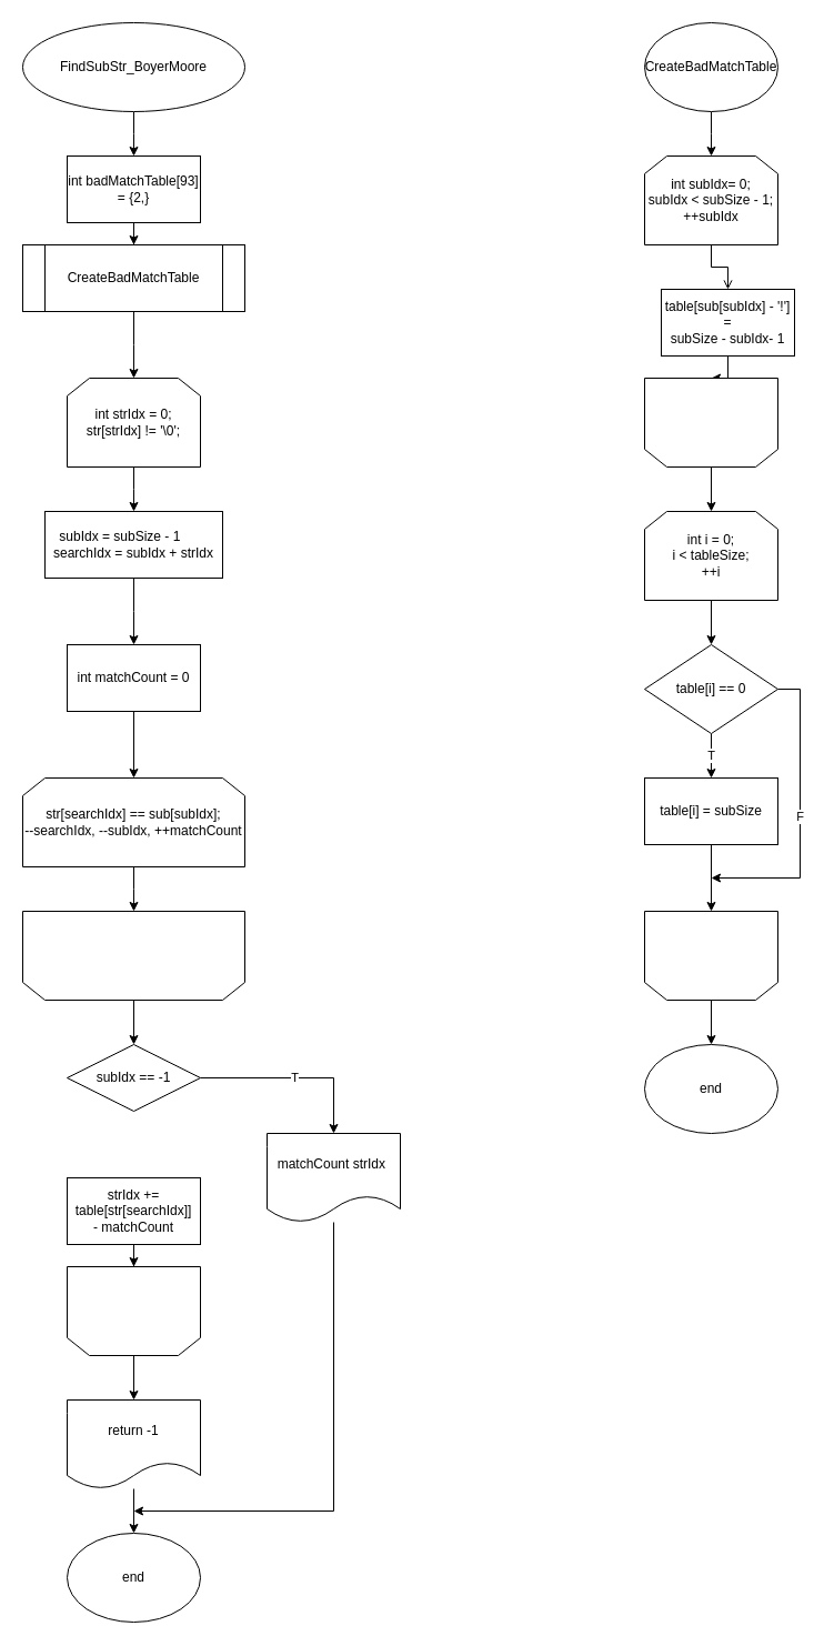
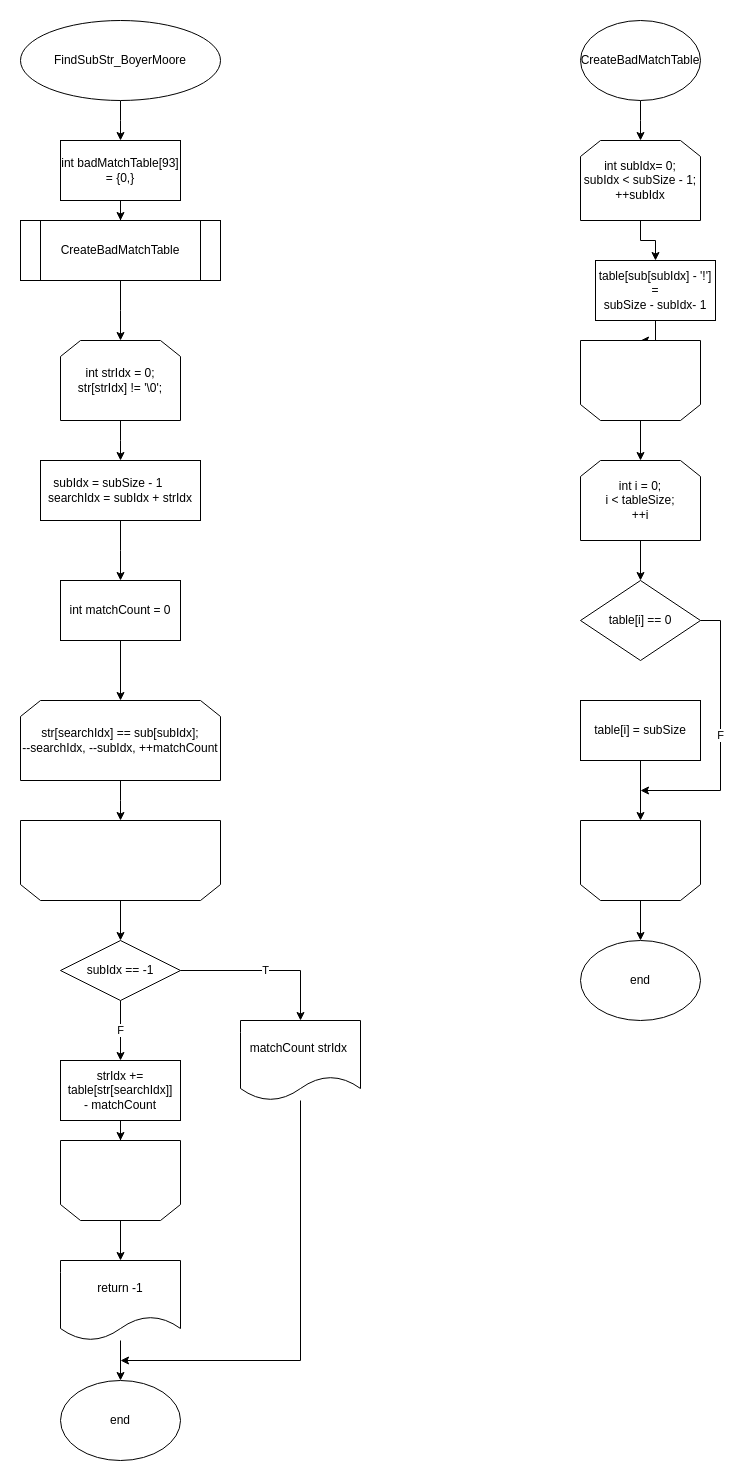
- <mxCell id="13" value="int badMatchTable[93] = {2,}" style="rounded=0;whiteSpace=wrap;html=1;" vertex="1" parent="1"><mxGeometry x="60" y="140" width="120" height="60" as="geometry" /></mxCell>
+ <mxCell id="13" value="int badMatchTable[93] = {0,}" style="rounded=0;whiteSpace=wrap;html=1;" vertex="1" parent="1"><mxGeometry x="60" y="140" width="120" height="60" as="geometry" /></mxCell>
- <mxCell id="14" value="" style="edgeStyle=orthogonalEdgeStyle;rounded=0;orthogonalLoop=1;jettySize=auto;html=1;endArrow=open;" edge="1" parent="1" source="15" target="19"><mxGeometry relative="1" as="geometry" /></mxCell>
+ <mxCell id="14" value="" style="edgeStyle=orthogonalEdgeStyle;rounded=0;orthogonalLoop=1;jettySize=auto;html=1;" edge="1" parent="1" source="15" target="19"><mxGeometry relative="1" as="geometry" /></mxCell>
- <mxCell id="40" value="T" style="edgeStyle=orthogonalEdgeStyle;rounded=0;orthogonalLoop=1;jettySize=auto;html=1;" edge="1" parent="1" source="42" target="46"><mxGeometry relative="1" as="geometry" /></mxCell>
+ <mxCell id="29" value="F" style="edgeStyle=orthogonalEdgeStyle;rounded=0;orthogonalLoop=1;jettySize=auto;html=1;" edge="1" parent="1" source="30" target="34"><mxGeometry relative="1" as="geometry" /></mxCell>
